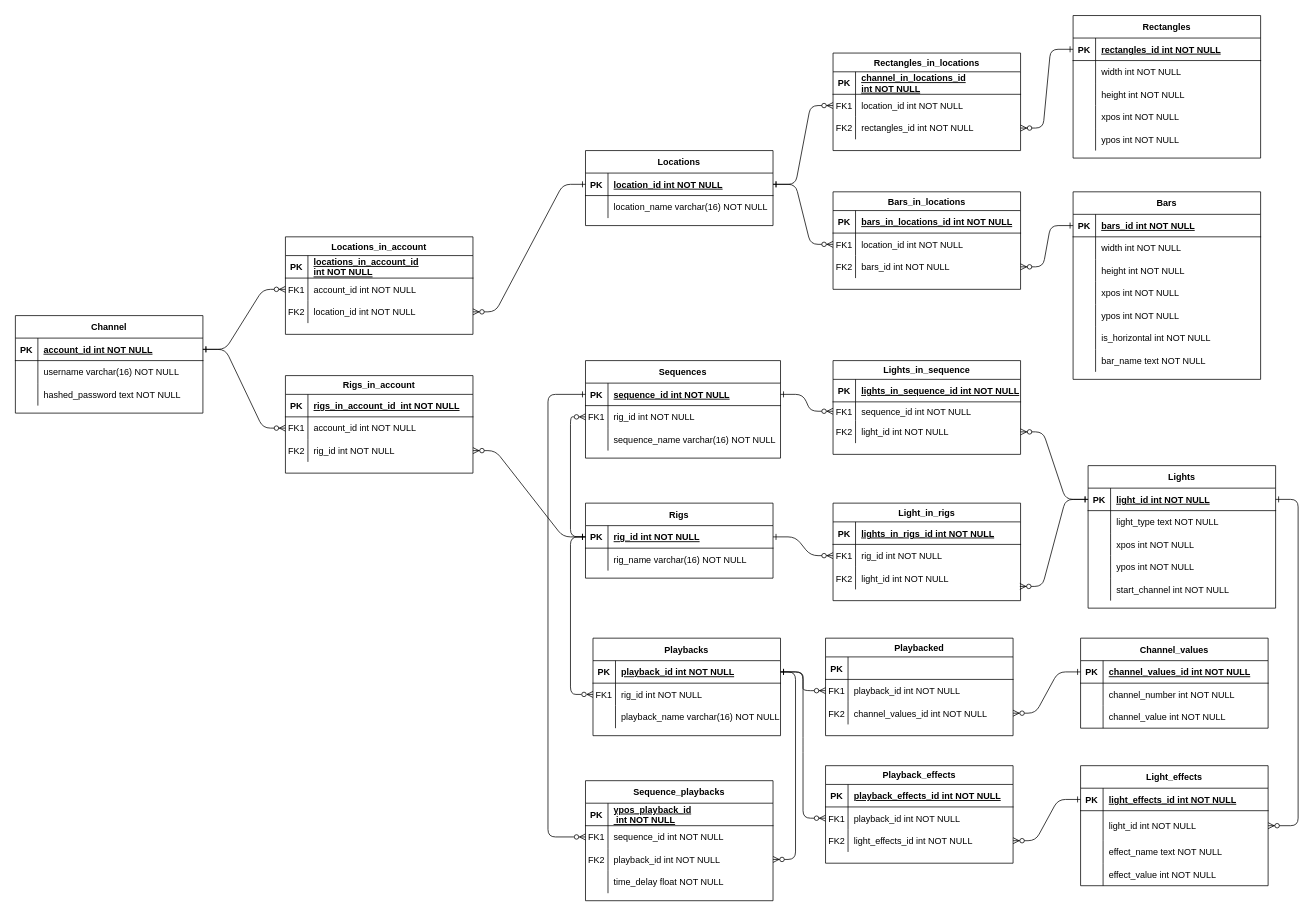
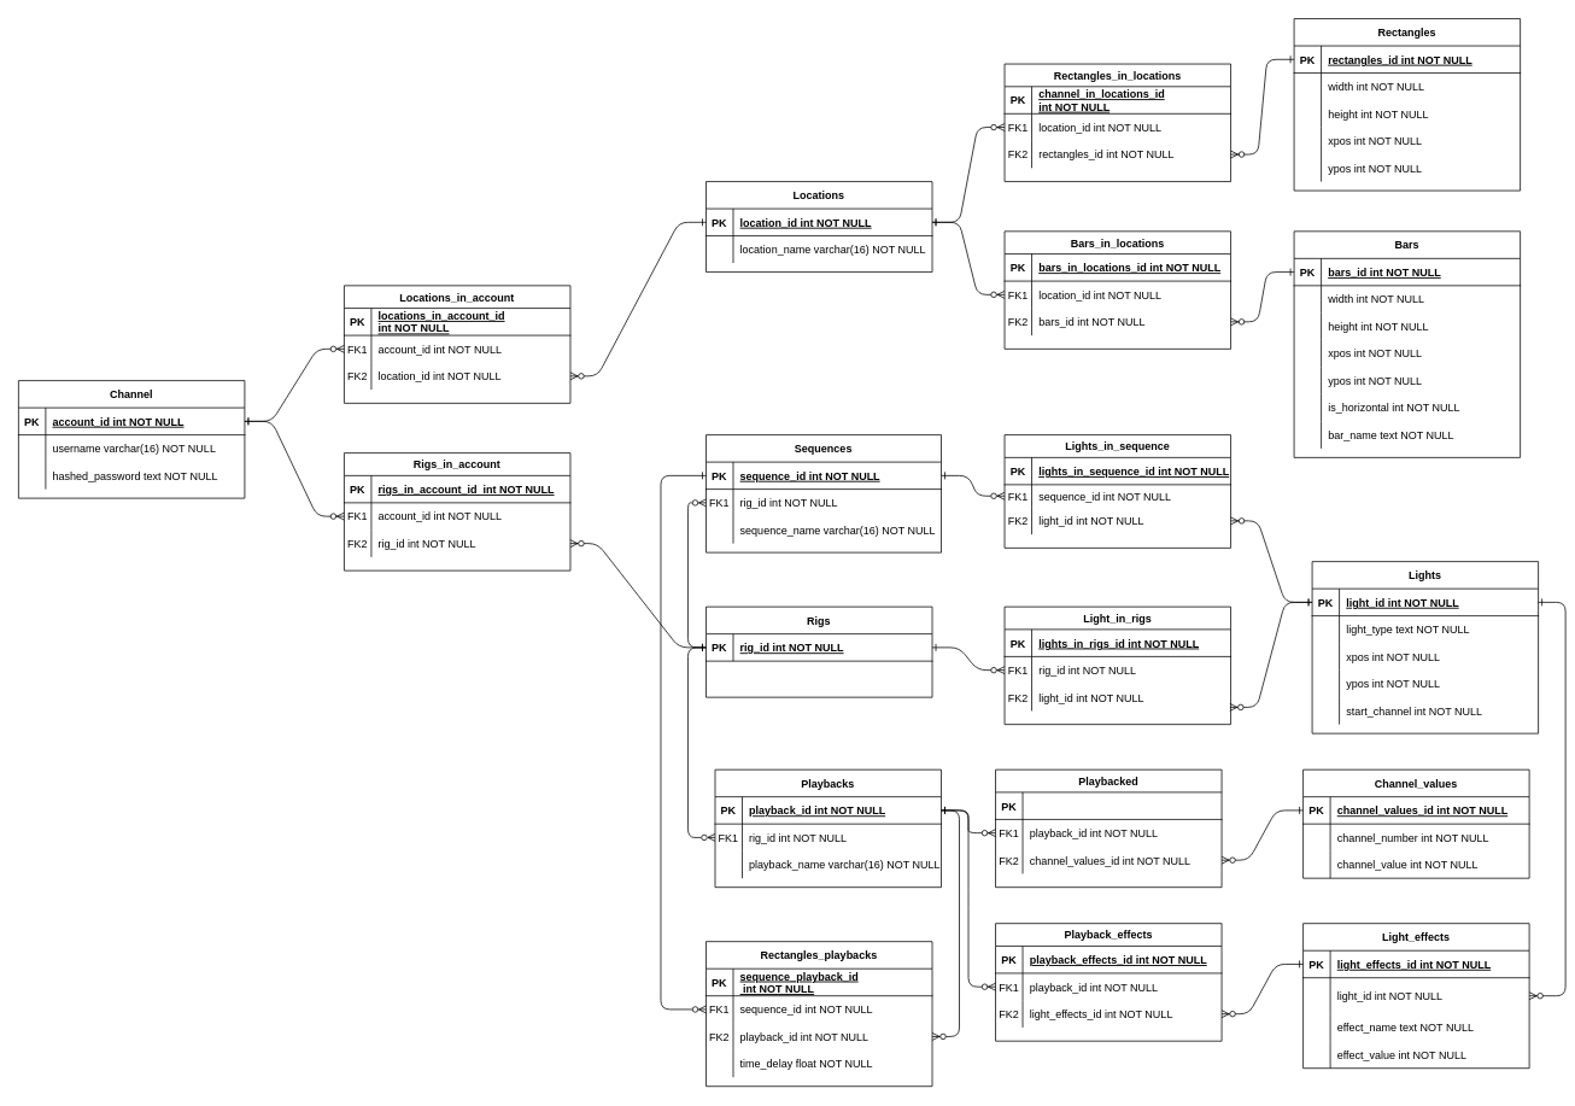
- <mxCell id="35" value="rig_name varchar(16) NOT NULL" style="shape=partialRectangle;overflow=hidden;connectable=0;fillColor=none;top=0;left=0;bottom=0;right=0;align=left;spacingLeft=6;" parent="33" vertex="1"><mxGeometry x="30" width="220" height="30" as="geometry"><mxRectangle width="220" height="30" as="alternateBounds" /></mxGeometry></mxCell>
- <mxCell id="118" value="Sequence_playbacks" style="shape=table;startSize=30;container=1;collapsible=1;childLayout=tableLayout;fixedRows=1;rowLines=0;fontStyle=1;align=center;resizeLast=1;" parent="1" vertex="1"><mxGeometry x="780" y="1040" width="250" height="160" as="geometry"><mxRectangle x="10" y="135" width="60" height="30" as="alternateBounds" /></mxGeometry></mxCell>
+ <mxCell id="118" value="Rectangles_playbacks" style="shape=table;startSize=30;container=1;collapsible=1;childLayout=tableLayout;fixedRows=1;rowLines=0;fontStyle=1;align=center;resizeLast=1;" parent="1" vertex="1"><mxGeometry x="780" y="1040" width="250" height="160" as="geometry"><mxRectangle x="10" y="135" width="60" height="30" as="alternateBounds" /></mxGeometry></mxCell>
- <mxCell id="121" value="ypos_playback_id&#10; int NOT NULL " style="shape=partialRectangle;overflow=hidden;connectable=0;fillColor=none;top=0;left=0;bottom=0;right=0;align=left;spacingLeft=6;fontStyle=5;" parent="119" vertex="1"><mxGeometry x="30" width="220" height="30" as="geometry"><mxRectangle width="220" height="30" as="alternateBounds" /></mxGeometry></mxCell>
+ <mxCell id="121" value="sequence_playback_id&#10; int NOT NULL " style="shape=partialRectangle;overflow=hidden;connectable=0;fillColor=none;top=0;left=0;bottom=0;right=0;align=left;spacingLeft=6;fontStyle=5;" parent="119" vertex="1"><mxGeometry x="30" width="220" height="30" as="geometry"><mxRectangle width="220" height="30" as="alternateBounds" /></mxGeometry></mxCell>
